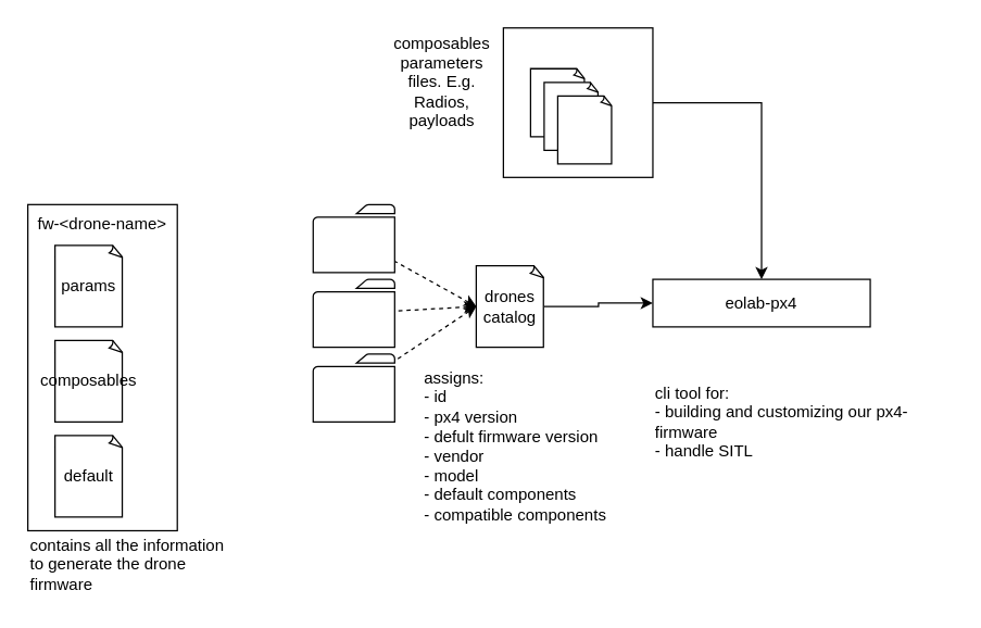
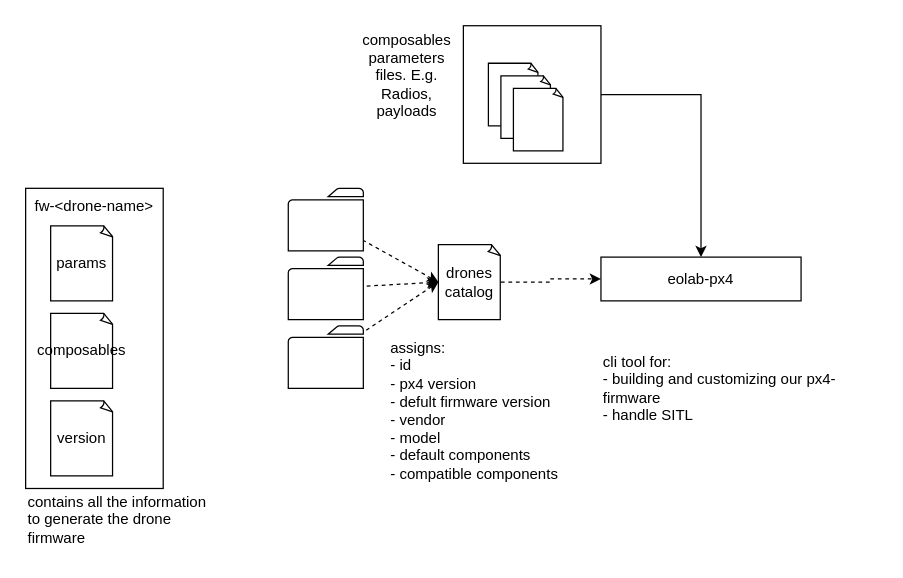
- <mxCell id="16" style="edgeStyle=orthogonalEdgeStyle;rounded=0;orthogonalLoop=1;jettySize=auto;html=1;exitX=1;exitY=0.5;exitDx=0;exitDy=0;exitPerimeter=0;entryX=0;entryY=0.5;entryDx=0;entryDy=0;" edge="1" parent="1" source="20" target="14"><mxGeometry relative="1" as="geometry" /></mxCell>
+ <mxCell id="16" style="edgeStyle=orthogonalEdgeStyle;rounded=0;orthogonalLoop=1;jettySize=auto;html=1;exitX=1;exitY=0.5;exitDx=0;exitDy=0;exitPerimeter=0;entryX=0;entryY=0.5;entryDx=0;entryDy=0;dashed=1;" edge="1" parent="1" source="20" target="14"><mxGeometry relative="1" as="geometry" /></mxCell>
- <mxCell id="5" value="default" style="whiteSpace=wrap;html=1;shape=mxgraph.basic.document" vertex="1" parent="1"><mxGeometry x="40" y="320" width="50" height="60" as="geometry" /></mxCell>
+ <mxCell id="5" value="version" style="whiteSpace=wrap;html=1;shape=mxgraph.basic.document" vertex="1" parent="1"><mxGeometry x="40" y="320" width="50" height="60" as="geometry" /></mxCell>
